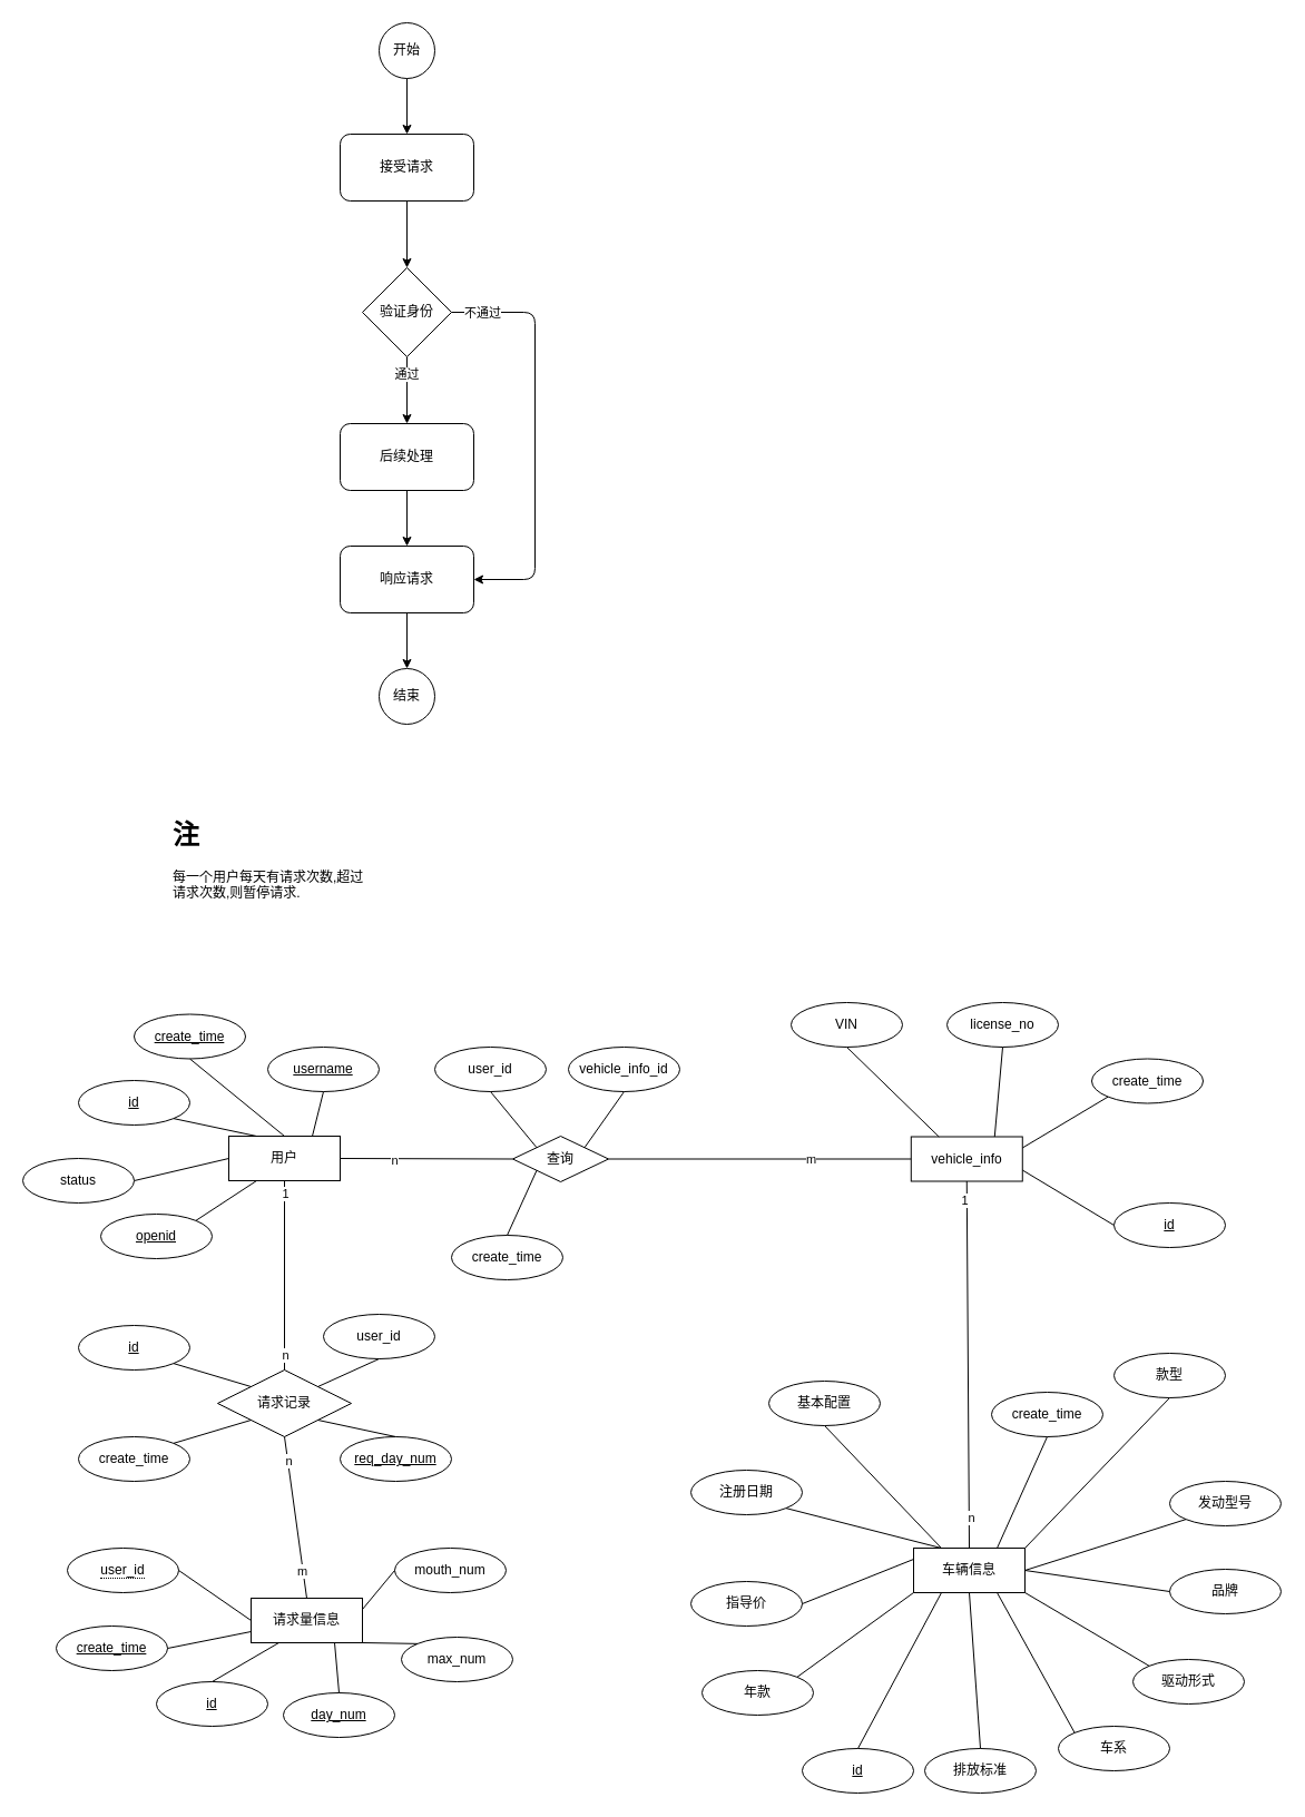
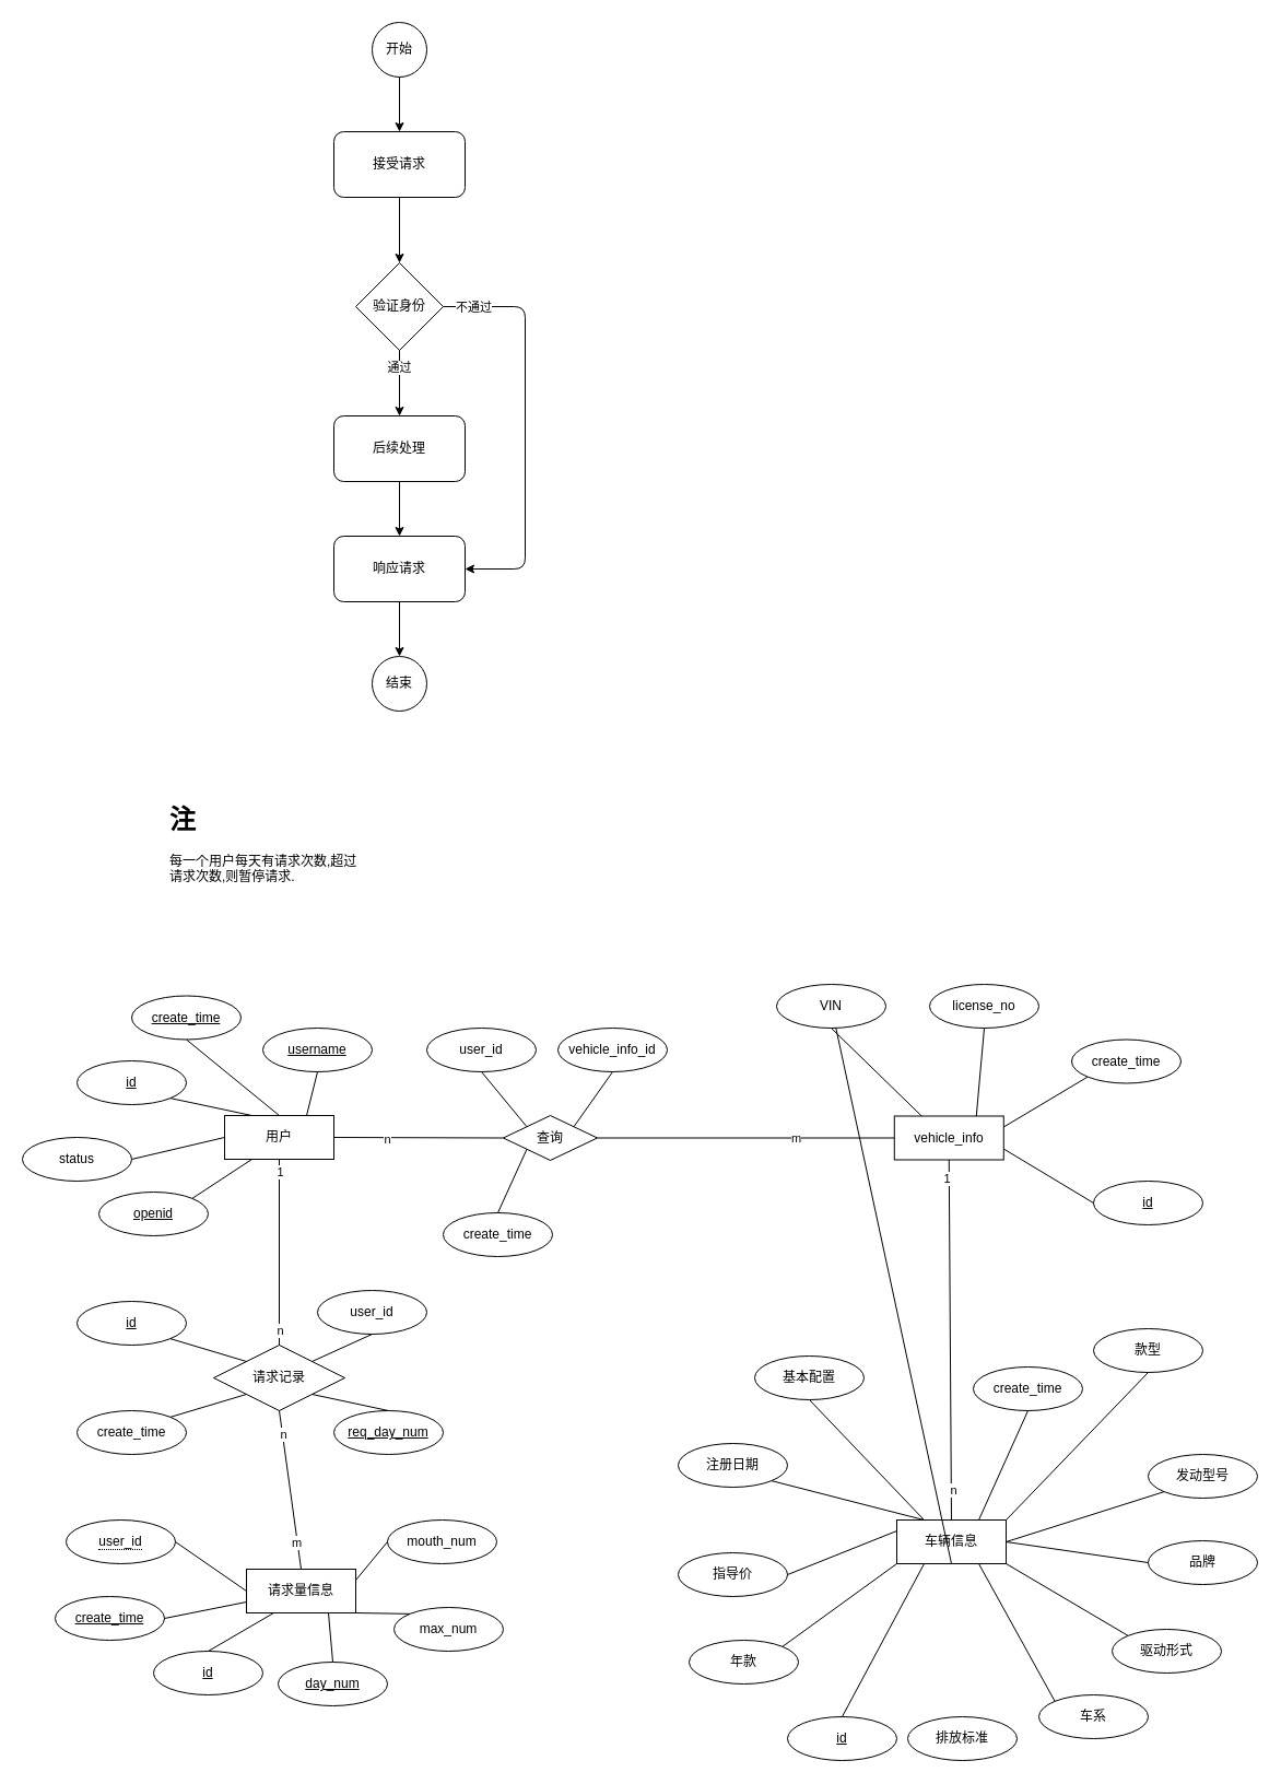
- <mxCell id="48" value="" style="endArrow=none;html=1;rounded=0;exitX=0.5;exitY=1;exitDx=0;exitDy=0;entryX=0.5;entryY=0;entryDx=0;entryDy=0;" parent="1" source="24" target="37" edge="1"><mxGeometry relative="1" as="geometry"><mxPoint x="950" y="1440" as="sourcePoint" /><mxPoint x="1040" y="1490" as="targetPoint" /></mxGeometry></mxCell>
+ <mxCell id="48" value="" style="endArrow=none;html=1;rounded=0;exitX=0.5;exitY=1;exitDx=0;exitDy=0;" parent="1" source="24" target="27" edge="1"><mxGeometry relative="1" as="geometry"><mxPoint x="950" y="1440" as="sourcePoint" /><mxPoint x="1040" y="1490" as="targetPoint" /></mxGeometry></mxCell>
